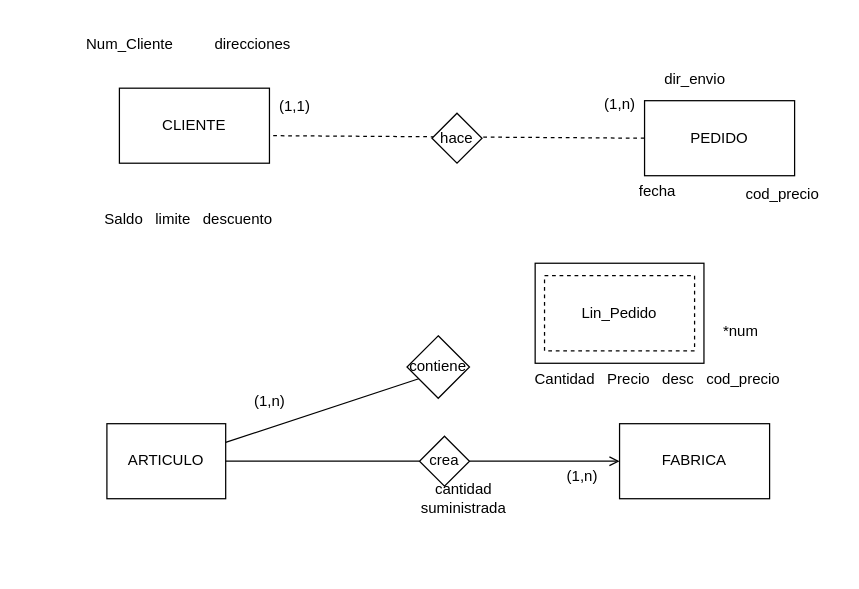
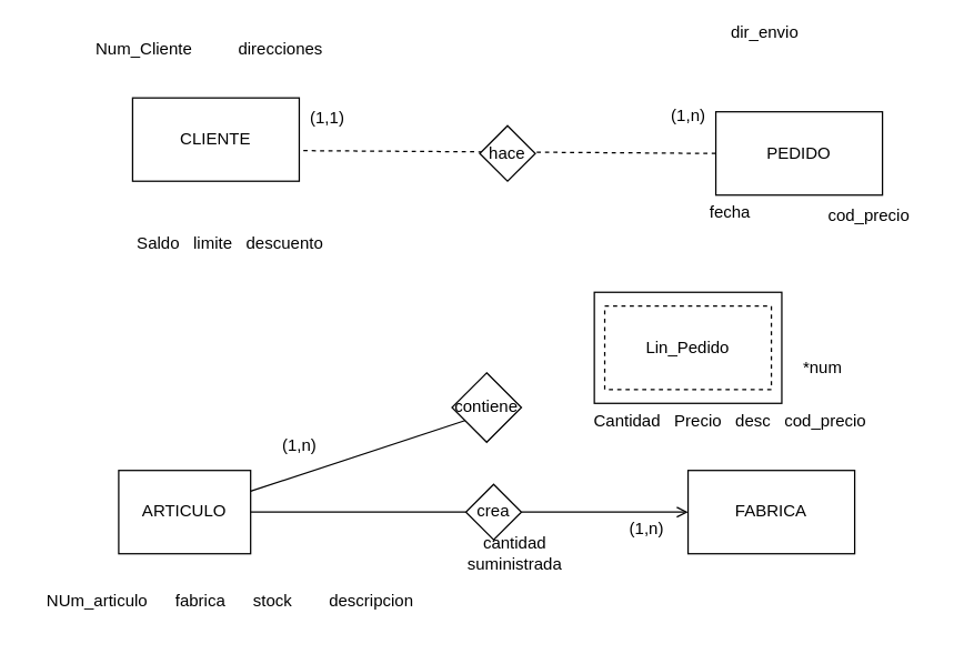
- <mxCell id="27" value="dir_envio" style="text;html=1;align=center;verticalAlign=middle;resizable=0;points=[];autosize=1;strokeColor=none;fillColor=none;" vertex="1" parent="1"><mxGeometry x="520" y="48" width="70" height="30" as="geometry" /></mxCell>
+ <mxCell id="27" value="dir_envio" style="text;html=1;align=center;verticalAlign=middle;resizable=0;points=[];autosize=1;strokeColor=none;fillColor=none;" vertex="1" parent="1"><mxGeometry x="515" y="8" width="70" height="30" as="geometry" /></mxCell>
- <mxCell id="4" value="Saldo&amp;nbsp; &amp;nbsp;limite&amp;nbsp; &amp;nbsp;descuento" style="text;html=1;align=center;verticalAlign=middle;resizable=0;points=[];autosize=1;strokeColor=none;fillColor=none;" vertex="1" parent="1"><mxGeometry x="70" y="160" width="160" height="30" as="geometry" /></mxCell>
+ <mxCell id="4" value="Saldo&amp;nbsp; &amp;nbsp;limite&amp;nbsp; &amp;nbsp;descuento" style="text;html=1;align=center;verticalAlign=middle;resizable=0;points=[];autosize=1;strokeColor=none;fillColor=none;" vertex="1" parent="1"><mxGeometry x="85" y="160" width="160" height="30" as="geometry" /></mxCell>
+ <mxCell id="6" value="NUm_articulo&amp;nbsp; &amp;nbsp; &amp;nbsp; fabrica&amp;nbsp; &amp;nbsp; &amp;nbsp; stock&amp;nbsp; &amp;nbsp; &amp;nbsp; &amp;nbsp; descripcion" style="text;html=1;align=center;verticalAlign=middle;resizable=0;points=[];autosize=1;strokeColor=none;fillColor=none;" vertex="1" parent="1"><mxGeometry x="20" y="418.33" width="290" height="30" as="geometry" /></mxCell>
